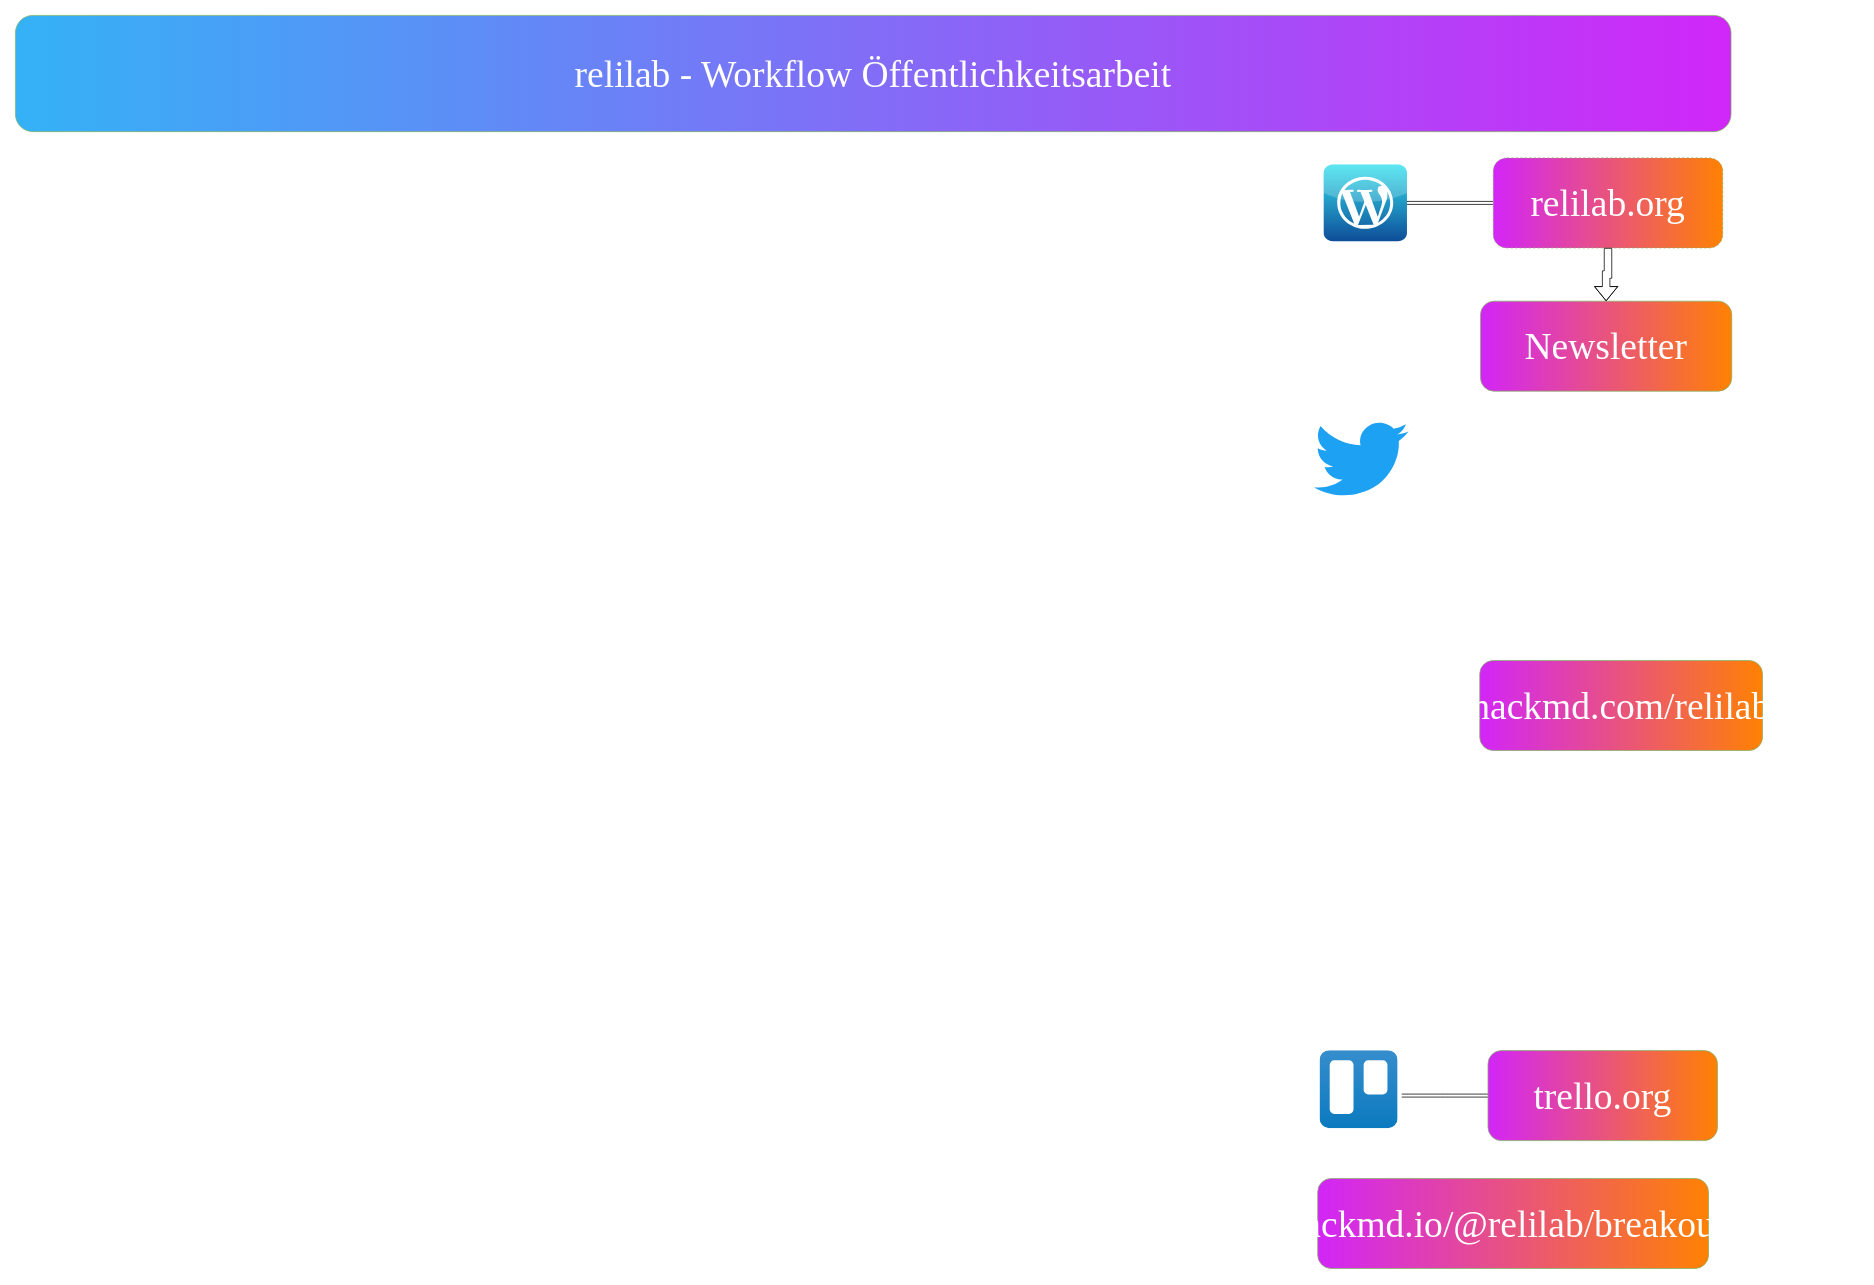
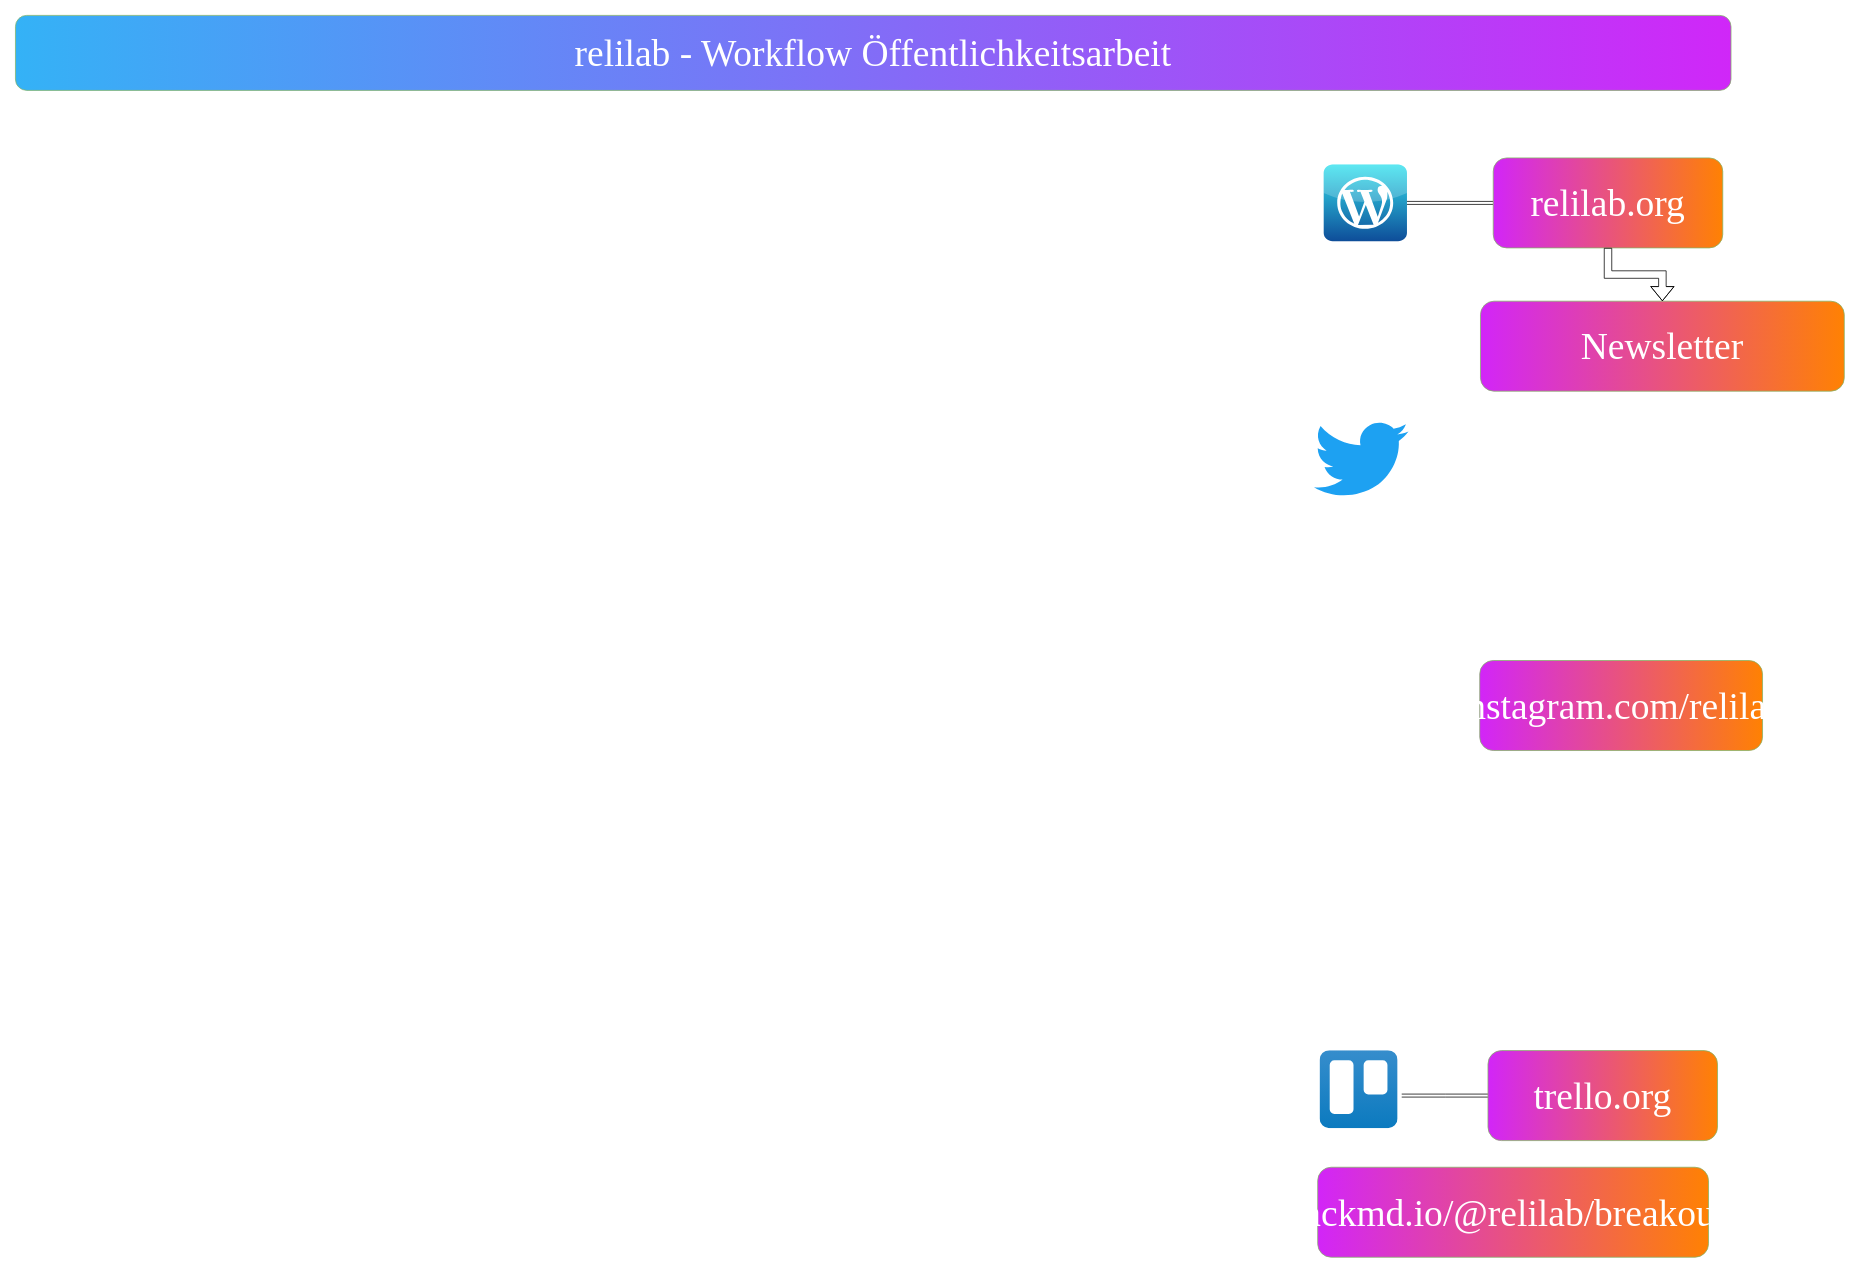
- <mxCell id="2" value="&lt;font style=&quot;font-size: 50px&quot;&gt;relilab - Workflow Öffentlichkeitsarbeit&lt;/font&gt;" style="whiteSpace=wrap;html=1;fontFamily=yanone kaffeesatz;fontSource=https%3A%2F%2Ffonts.googleapis.com%2Fcss%3Ffamily%3Dyanone%2Bkaffeesatz;strokeColor=#82b366;fontStyle=0;labelBackgroundColor=none;labelBorderColor=none;gradientDirection=east;fontColor=#FFFFFF;rounded=1;fillColor=#34b2f6;gradientColor=#d027f8;fontSize=25;verticalAlign=middle;textDirection=ltr;horizontal=1;" parent="1" vertex="1"><mxGeometry x="20" y="20" width="2287" height="155" as="geometry" /></mxCell>
+ <mxCell id="2" value="&lt;font style=&quot;font-size: 50px&quot;&gt;relilab - Workflow Öffentlichkeitsarbeit&lt;/font&gt;" style="whiteSpace=wrap;html=1;fontFamily=yanone kaffeesatz;fontSource=https%3A%2F%2Ffonts.googleapis.com%2Fcss%3Ffamily%3Dyanone%2Bkaffeesatz;strokeColor=#82b366;fontStyle=0;labelBackgroundColor=none;labelBorderColor=none;gradientDirection=east;fontColor=#FFFFFF;rounded=1;fillColor=#34b2f6;gradientColor=#d027f8;fontSize=25;verticalAlign=middle;textDirection=ltr;horizontal=1;" parent="1" vertex="1"><mxGeometry x="20" y="20" width="2287" height="100" as="geometry" /></mxCell>
- <mxCell id="8" value="relilab.org" style="whiteSpace=wrap;html=1;fontFamily=yanone kaffeesatz;fontSource=https%3A%2F%2Ffonts.googleapis.com%2Fcss%3Ffamily%3Dyanone%2Bkaffeesatz;strokeColor=#82b366;fontStyle=0;labelBackgroundColor=none;labelBorderColor=none;gradientDirection=east;fillColor=#d225f8;gradientColor=#ff8103;fontColor=#FFFFFF;rounded=1;sketch=0;fontSize=50;dashed=1;" vertex="1" parent="5"><mxGeometry x="226" width="306" height="120" as="geometry" /></mxCell>
+ <mxCell id="8" value="relilab.org" style="whiteSpace=wrap;html=1;fontFamily=yanone kaffeesatz;fontSource=https%3A%2F%2Ffonts.googleapis.com%2Fcss%3Ffamily%3Dyanone%2Bkaffeesatz;strokeColor=#82b366;fontStyle=0;labelBackgroundColor=none;labelBorderColor=none;gradientDirection=east;fillColor=#d225f8;gradientColor=#ff8103;fontColor=#FFFFFF;rounded=1;sketch=0;fontSize=50;" vertex="1" parent="5"><mxGeometry x="226" width="306" height="120" as="geometry" /></mxCell>
- <mxCell id="3" value="Newsletter" style="whiteSpace=wrap;html=1;fontFamily=yanone kaffeesatz;fontSource=https%3A%2F%2Ffonts.googleapis.com%2Fcss%3Ffamily%3Dyanone%2Bkaffeesatz;strokeColor=#82b366;fontStyle=0;labelBackgroundColor=none;labelBorderColor=none;gradientDirection=east;fillColor=#d225f8;gradientColor=#ff8103;fontColor=#FFFFFF;rounded=1;sketch=0;fontSize=50;verticalAlign=middle;" parent="1" vertex="1"><mxGeometry x="1973" y="401" width="335" height="120" as="geometry" /></mxCell>
+ <mxCell id="3" value="Newsletter" style="whiteSpace=wrap;html=1;fontFamily=yanone kaffeesatz;fontSource=https%3A%2F%2Ffonts.googleapis.com%2Fcss%3Ffamily%3Dyanone%2Bkaffeesatz;strokeColor=#82b366;fontStyle=0;labelBackgroundColor=none;labelBorderColor=none;gradientDirection=east;fillColor=#d225f8;gradientColor=#ff8103;fontColor=#FFFFFF;rounded=1;sketch=0;fontSize=50;verticalAlign=middle;" parent="1" vertex="1"><mxGeometry x="1973" y="401" width="485" height="120" as="geometry" /></mxCell>
- <mxCell id="10" value="hackmd.com/relilab" style="whiteSpace=wrap;html=1;fontFamily=yanone kaffeesatz;fontSource=https%3A%2F%2Ffonts.googleapis.com%2Fcss%3Ffamily%3Dyanone%2Bkaffeesatz;strokeColor=#82b366;fontStyle=0;labelBackgroundColor=none;labelBorderColor=none;gradientDirection=east;fillColor=#d225f8;gradientColor=#ff8103;fontColor=#FFFFFF;rounded=1;sketch=0;fontSize=50;" vertex="1" parent="1"><mxGeometry x="1972" y="880" width="377" height="120" as="geometry" /></mxCell>
+ <mxCell id="10" value="instagram.com/relilab" style="whiteSpace=wrap;html=1;fontFamily=yanone kaffeesatz;fontSource=https%3A%2F%2Ffonts.googleapis.com%2Fcss%3Ffamily%3Dyanone%2Bkaffeesatz;strokeColor=#82b366;fontStyle=0;labelBackgroundColor=none;labelBorderColor=none;gradientDirection=east;fillColor=#d225f8;gradientColor=#ff8103;fontColor=#FFFFFF;rounded=1;sketch=0;fontSize=50;" vertex="1" parent="1"><mxGeometry x="1972" y="880" width="377" height="120" as="geometry" /></mxCell>
- <mxCell id="18" value="hackmd.io/@relilab/breakouts" style="whiteSpace=wrap;html=1;fontFamily=yanone kaffeesatz;fontSource=https%3A%2F%2Ffonts.googleapis.com%2Fcss%3Ffamily%3Dyanone%2Bkaffeesatz;strokeColor=#82b366;fontStyle=0;labelBackgroundColor=none;labelBorderColor=none;gradientDirection=east;fillColor=#d225f8;gradientColor=#ff8103;fontColor=#FFFFFF;rounded=1;sketch=0;fontSize=50;verticalAlign=middle;" vertex="1" parent="1"><mxGeometry x="1756" y="1570.5" width="521" height="120" as="geometry" /></mxCell>
+ <mxCell id="18" value="hackmd.io/@relilab/breakouts" style="whiteSpace=wrap;html=1;fontFamily=yanone kaffeesatz;fontSource=https%3A%2F%2Ffonts.googleapis.com%2Fcss%3Ffamily%3Dyanone%2Bkaffeesatz;strokeColor=#82b366;fontStyle=0;labelBackgroundColor=none;labelBorderColor=none;gradientDirection=east;fillColor=#d225f8;gradientColor=#ff8103;fontColor=#FFFFFF;rounded=1;sketch=0;fontSize=50;verticalAlign=middle;" vertex="1" parent="1"><mxGeometry x="1756" y="1555.5" width="521" height="120" as="geometry" /></mxCell>
